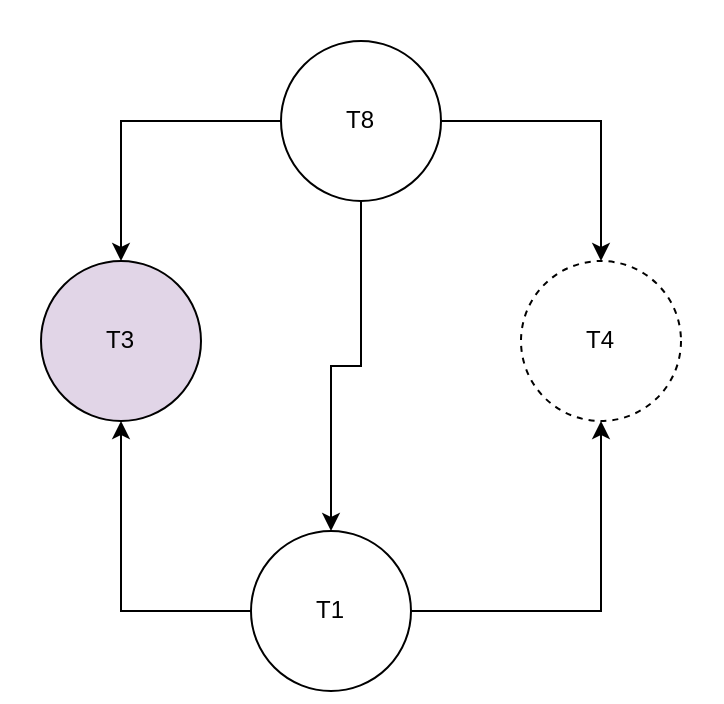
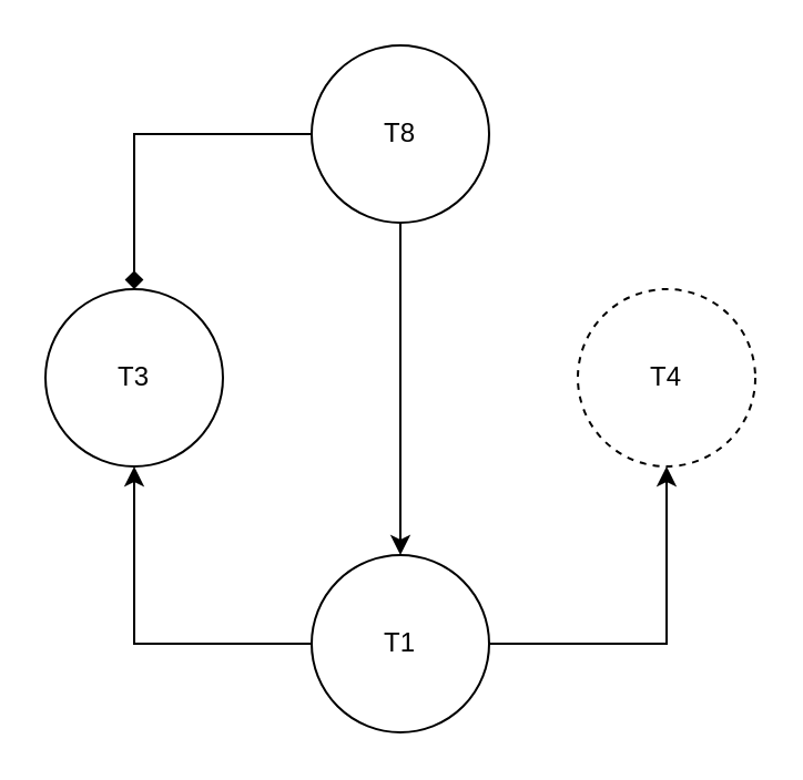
- <mxCell id="5" style="edgeStyle=orthogonalEdgeStyle;rounded=0;orthogonalLoop=1;jettySize=auto;html=1;exitX=1;exitY=0.5;exitDx=0;exitDy=0;entryX=0.5;entryY=0;entryDx=0;entryDy=0;" edge="1" parent="1" source="6" target="10"><mxGeometry relative="1" as="geometry" /></mxCell>
- <mxCell id="4" style="edgeStyle=orthogonalEdgeStyle;rounded=0;orthogonalLoop=1;jettySize=auto;html=1;exitX=0;exitY=0.5;exitDx=0;exitDy=0;entryX=0.5;entryY=0;entryDx=0;entryDy=0;" edge="1" parent="1" source="6" target="2"><mxGeometry relative="1" as="geometry" /></mxCell>
+ <mxCell id="4" style="edgeStyle=orthogonalEdgeStyle;rounded=0;orthogonalLoop=1;jettySize=auto;html=1;exitX=0;exitY=0.5;exitDx=0;exitDy=0;entryX=0.5;entryY=0;entryDx=0;entryDy=0;endArrow=diamond;" edge="1" parent="1" source="6" target="2"><mxGeometry relative="1" as="geometry" /></mxCell>
- <mxCell id="2" value="T3" style="ellipse;whiteSpace=wrap;html=1;aspect=fixed;fillColor=#e1d5e7;" vertex="1" parent="1"><mxGeometry x="20" y="130" width="80" height="80" as="geometry" /></mxCell>
+ <mxCell id="2" value="T3" style="ellipse;whiteSpace=wrap;html=1;aspect=fixed;" vertex="1" parent="1"><mxGeometry x="20" y="130" width="80" height="80" as="geometry" /></mxCell>
- <mxCell id="9" value="T1" style="ellipse;whiteSpace=wrap;html=1;aspect=fixed;" vertex="1" parent="1"><mxGeometry x="125" y="265" width="80" height="80" as="geometry" /></mxCell>
+ <mxCell id="9" value="T1" style="ellipse;whiteSpace=wrap;html=1;aspect=fixed;" vertex="1" parent="1"><mxGeometry x="140" y="250" width="80" height="80" as="geometry" /></mxCell>
